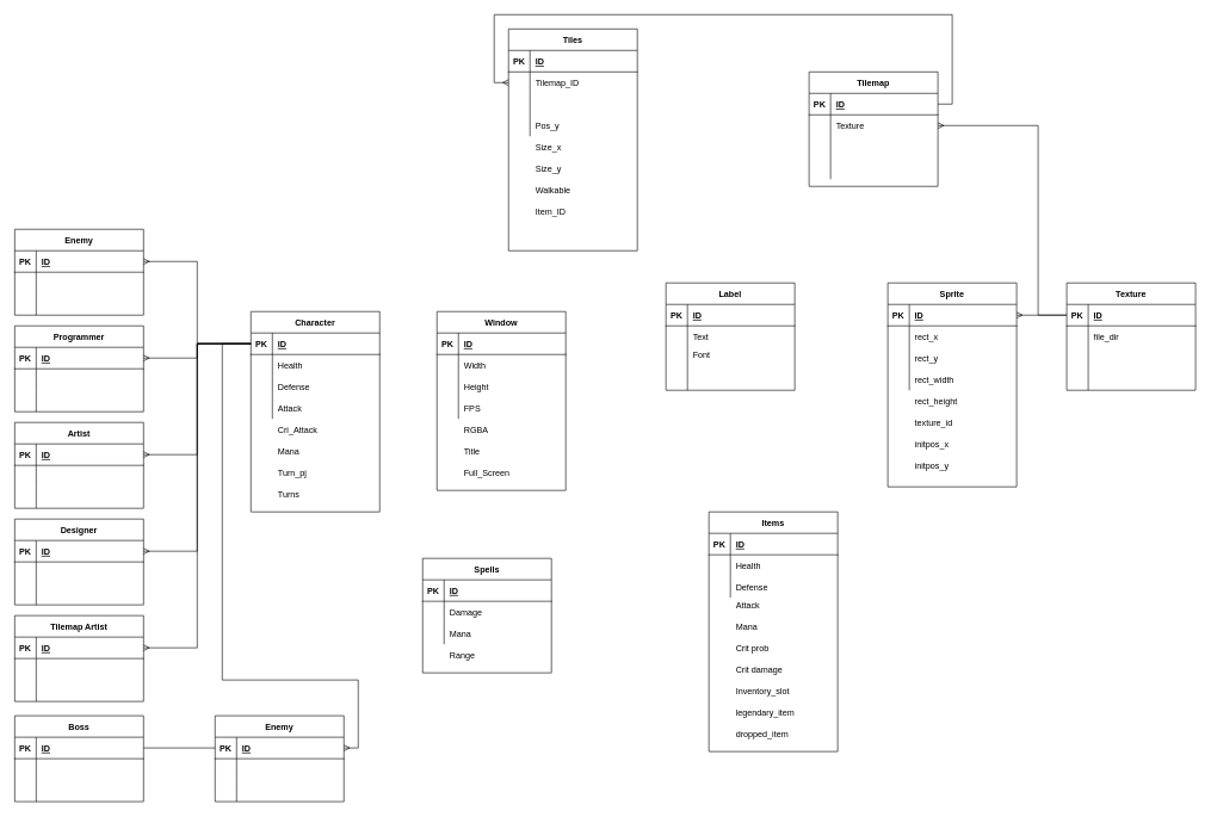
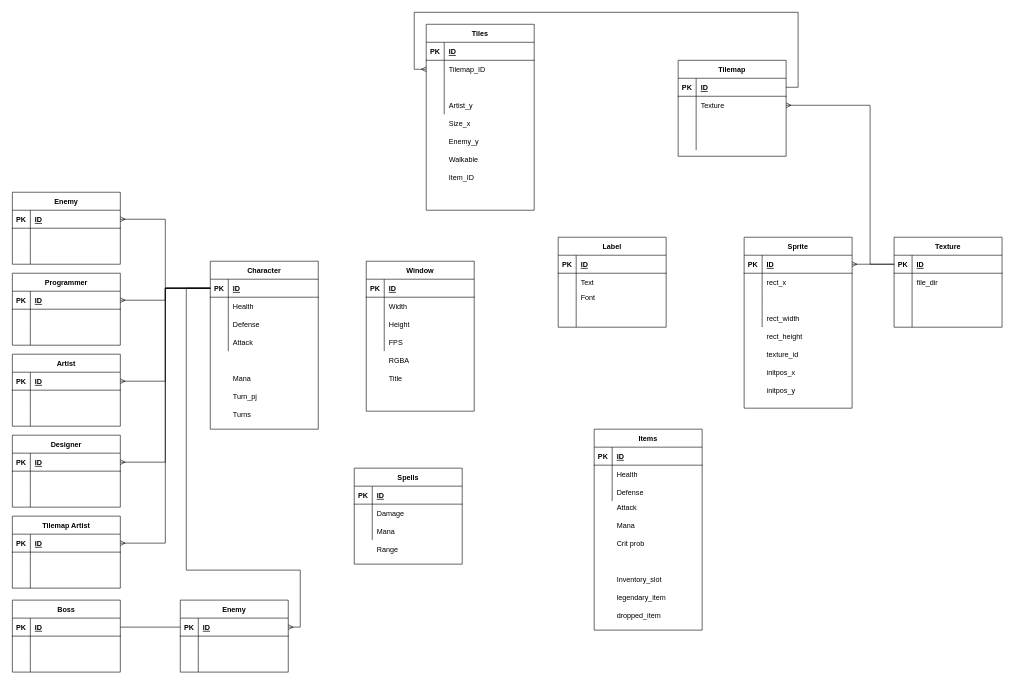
- <mxCell id="26" value="Pos_y" style="shape=partialRectangle;connectable=0;fillColor=none;top=0;left=0;bottom=0;right=0;align=left;spacingLeft=6;overflow=hidden;" parent="24" vertex="1"><mxGeometry x="30" width="150" height="30" as="geometry" /></mxCell>
+ <mxCell id="26" value="Artist_y" style="shape=partialRectangle;connectable=0;fillColor=none;top=0;left=0;bottom=0;right=0;align=left;spacingLeft=6;overflow=hidden;" parent="24" vertex="1"><mxGeometry x="30" width="150" height="30" as="geometry" /></mxCell>
- <mxCell id="28" value="Size_y" style="shape=partialRectangle;connectable=0;fillColor=none;top=0;left=0;bottom=0;right=0;align=left;spacingLeft=6;overflow=hidden;" parent="1" vertex="1"><mxGeometry x="740" y="220" width="150" height="30" as="geometry" /></mxCell>
+ <mxCell id="28" value="Enemy_y" style="shape=partialRectangle;connectable=0;fillColor=none;top=0;left=0;bottom=0;right=0;align=left;spacingLeft=6;overflow=hidden;" parent="1" vertex="1"><mxGeometry x="740" y="220" width="150" height="30" as="geometry" /></mxCell>
- <mxCell id="212" value="rect_y" style="shape=partialRectangle;connectable=0;fillColor=none;top=0;left=0;bottom=0;right=0;align=left;spacingLeft=6;overflow=hidden;" parent="1" vertex="1"><mxGeometry x="1270" y="485" width="150" height="30" as="geometry" /></mxCell>
- <mxCell id="61" value="Cri_Attack" style="shape=partialRectangle;connectable=0;fillColor=none;top=0;left=0;bottom=0;right=0;align=left;spacingLeft=6;overflow=hidden;" parent="1" vertex="1"><mxGeometry x="380" y="585" width="150" height="30" as="geometry" /></mxCell>
- <mxCell id="47" value="Full_Screen" style="shape=partialRectangle;connectable=0;fillColor=none;top=0;left=0;bottom=0;right=0;align=left;spacingLeft=6;overflow=hidden;" parent="1" vertex="1"><mxGeometry x="640" y="645" width="150" height="30" as="geometry" /></mxCell>
- <mxCell id="167" value="Crit damage" style="shape=partialRectangle;connectable=0;fillColor=none;top=0;left=0;bottom=0;right=0;align=left;spacingLeft=6;overflow=hidden;" parent="1" vertex="1"><mxGeometry x="1020" y="920" width="150" height="30" as="geometry" /></mxCell>
